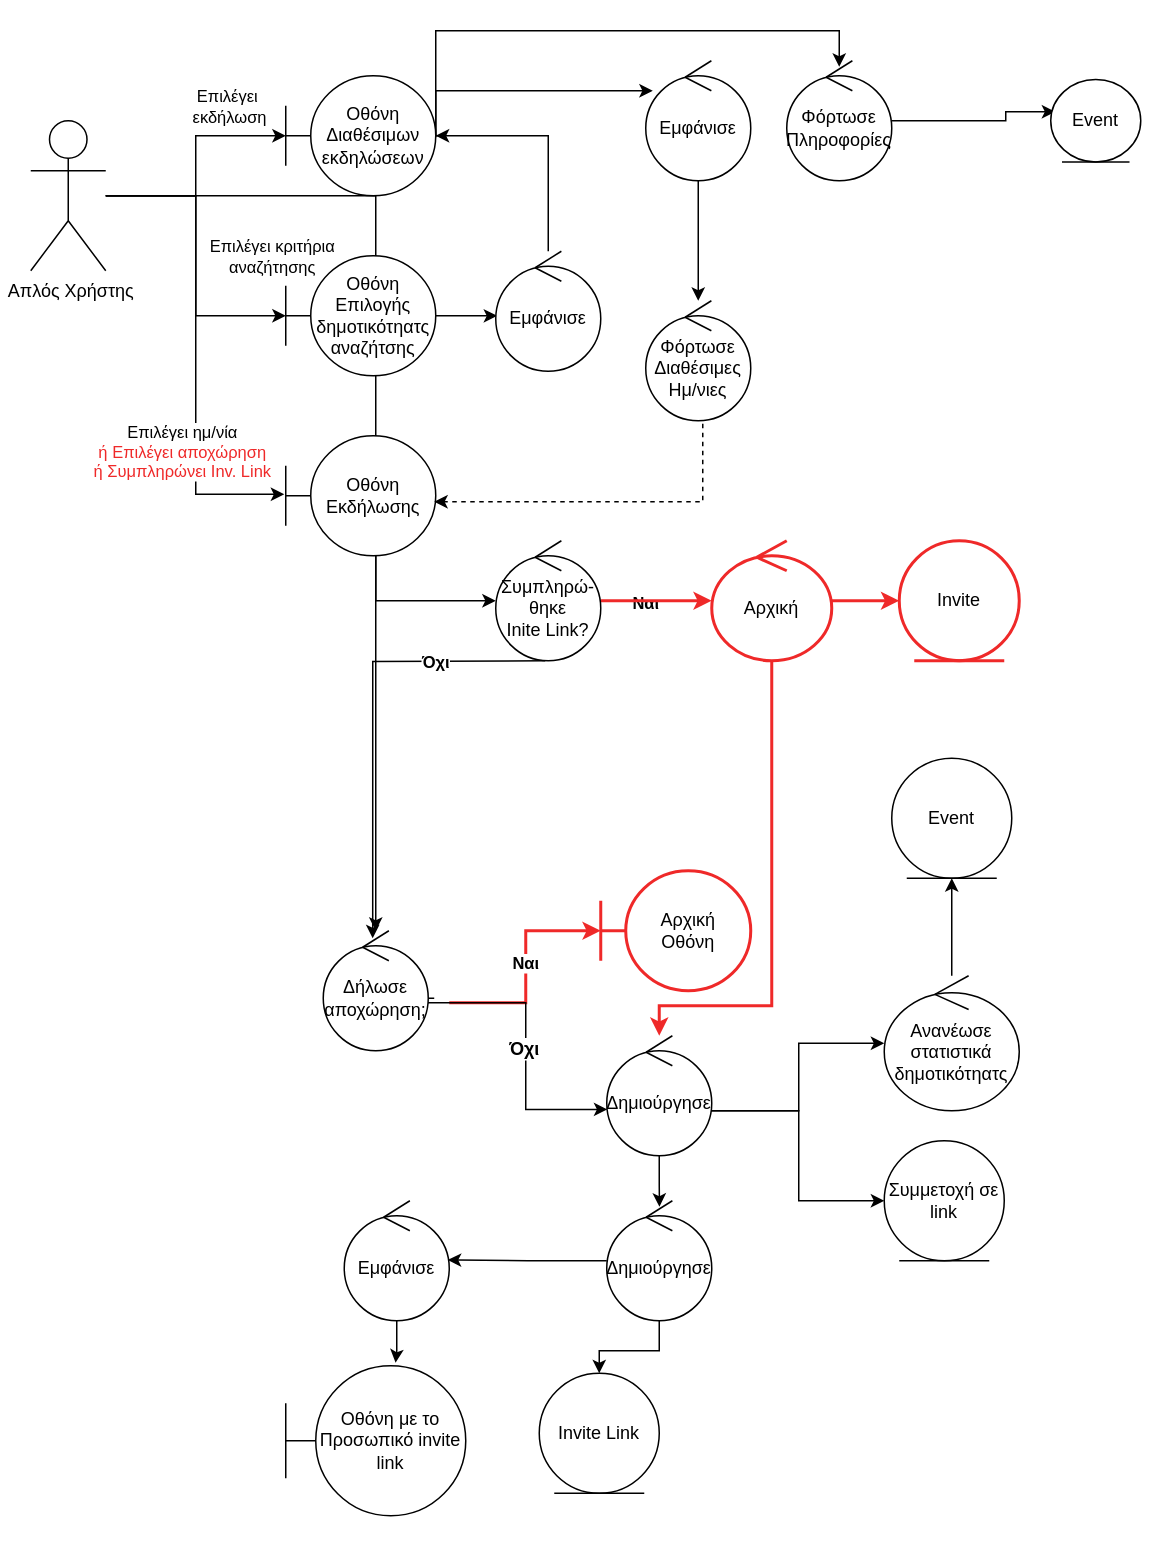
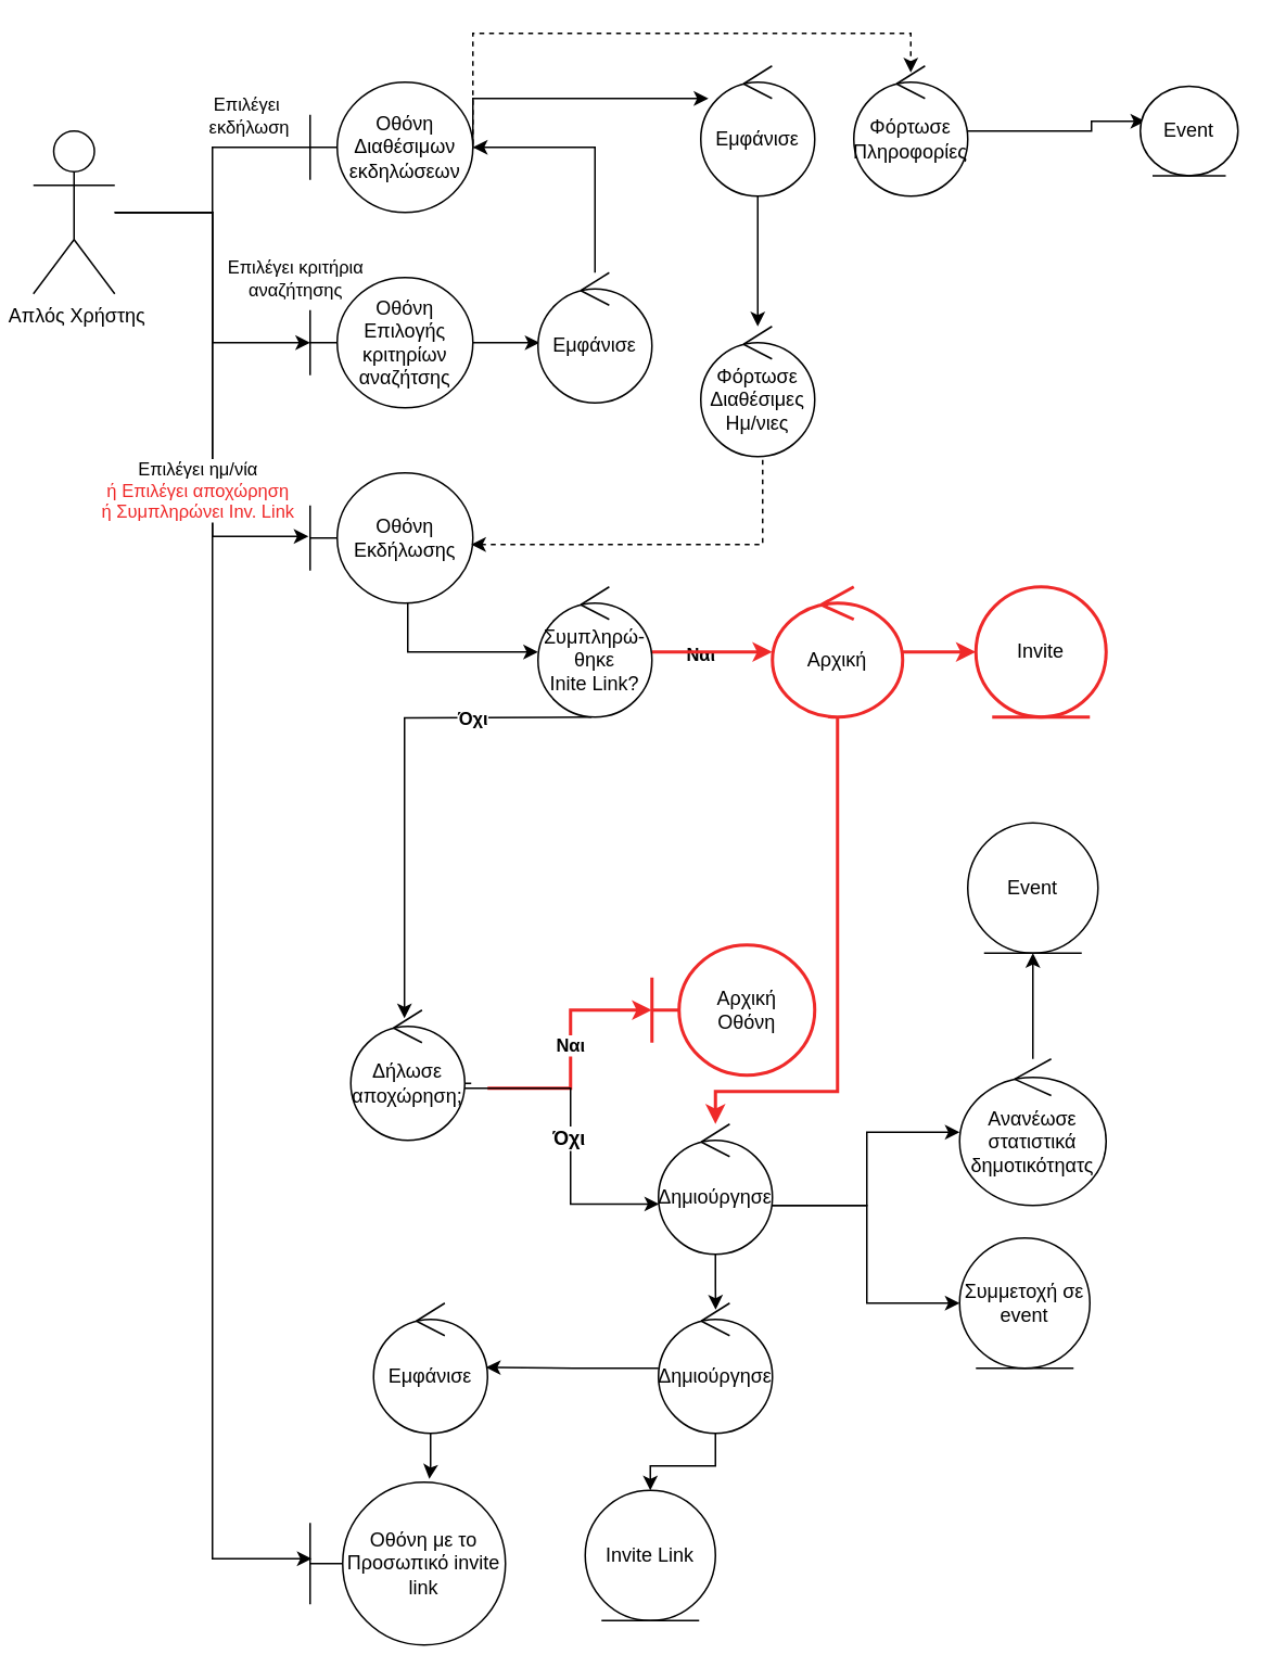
- <mxCell id="11" style="edgeStyle=orthogonalEdgeStyle;rounded=0;orthogonalLoop=1;jettySize=auto;html=1;entryX=0.5;entryY=0.05;entryDx=0;entryDy=0;entryPerimeter=0;exitX=1.04;exitY=0.5;exitDx=0;exitDy=0;exitPerimeter=0;" edge="1" parent="1" source="12" target="51"><mxGeometry relative="1" as="geometry"><mxPoint x="290" y="80" as="sourcePoint" /><Array as="points"><mxPoint x="290" y="90" /><mxPoint x="290" y="20" /><mxPoint x="559" y="20" /></Array></mxGeometry></mxCell>
+ <mxCell id="11" style="edgeStyle=orthogonalEdgeStyle;rounded=0;orthogonalLoop=1;jettySize=auto;html=1;entryX=0.5;entryY=0.05;entryDx=0;entryDy=0;entryPerimeter=0;exitX=1.04;exitY=0.5;exitDx=0;exitDy=0;exitPerimeter=0;dashed=1;" edge="1" parent="1" source="12" target="51"><mxGeometry relative="1" as="geometry"><mxPoint x="290" y="80" as="sourcePoint" /><Array as="points"><mxPoint x="290" y="90" /><mxPoint x="290" y="20" /><mxPoint x="559" y="20" /></Array></mxGeometry></mxCell>
- <mxCell id="2" style="edgeStyle=orthogonalEdgeStyle;rounded=0;orthogonalLoop=1;jettySize=auto;html=1;" parent="1" source="9" target="12" edge="1"><mxGeometry relative="1" as="geometry" /></mxCell>
+ <mxCell id="2" style="edgeStyle=orthogonalEdgeStyle;rounded=0;orthogonalLoop=1;jettySize=auto;html=1;endArrow=none;" parent="1" source="9" target="12" edge="1"><mxGeometry relative="1" as="geometry" /></mxCell>
- <mxCell id="14" value="Οθόνη Επιλογής δημοτικότηατς αναζήτσης" style="shape=umlBoundary;whiteSpace=wrap;html=1;" parent="1" vertex="1"><mxGeometry x="190" y="170" width="100" height="80" as="geometry" /></mxCell>
+ <mxCell id="14" value="Οθόνη Επιλογής κριτηρίων αναζήτσης" style="shape=umlBoundary;whiteSpace=wrap;html=1;" parent="1" vertex="1"><mxGeometry x="190" y="170" width="100" height="80" as="geometry" /></mxCell>
- <mxCell id="6" style="edgeStyle=orthogonalEdgeStyle;rounded=0;orthogonalLoop=1;jettySize=auto;html=1;" parent="1" source="9" target="55" edge="1"><mxGeometry relative="1" as="geometry" /></mxCell>
+ <mxCell id="6" style="edgeStyle=orthogonalEdgeStyle;rounded=0;orthogonalLoop=1;jettySize=auto;html=1;entryX=0.008;entryY=0.47;entryDx=0;entryDy=0;entryPerimeter=0;" parent="1" source="9" target="37" edge="1"><mxGeometry relative="1" as="geometry" /></mxCell>
- <mxCell id="45" value="Συμμετοχή σε link" style="ellipse;shape=umlEntity;whiteSpace=wrap;html=1;" parent="1" vertex="1"><mxGeometry x="589" y="760" width="80" height="80" as="geometry" /></mxCell>
+ <mxCell id="45" value="Συμμετοχή σε event" style="ellipse;shape=umlEntity;whiteSpace=wrap;html=1;" parent="1" vertex="1"><mxGeometry x="589" y="760" width="80" height="80" as="geometry" /></mxCell>
